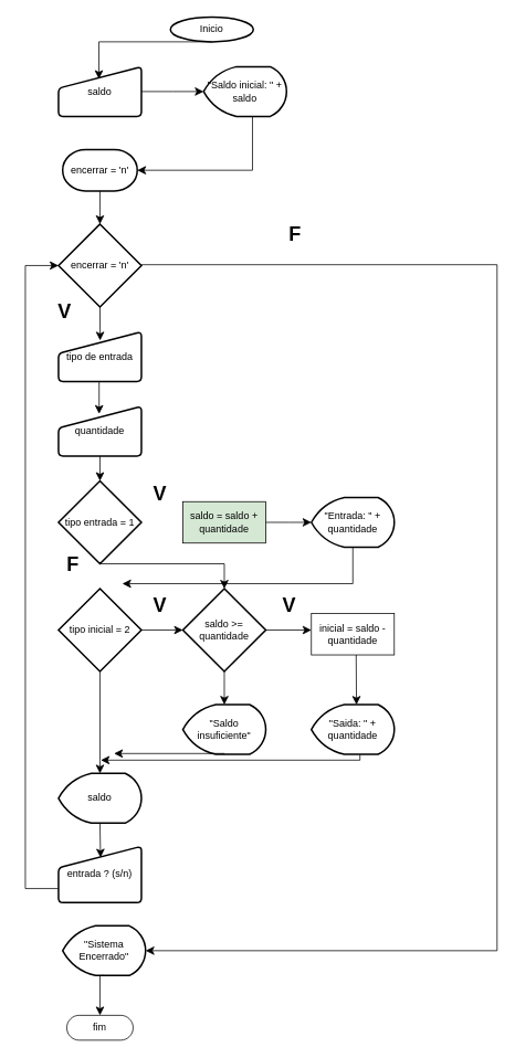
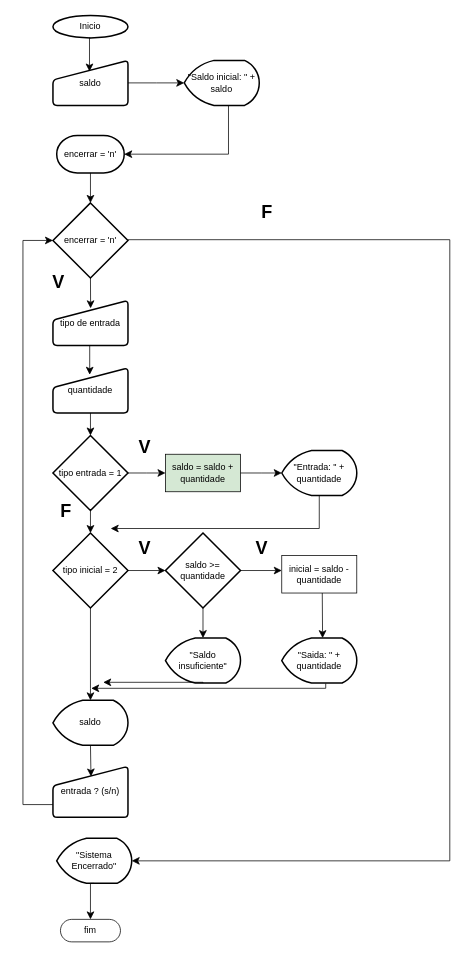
- <mxCell id="2" value="Inicio" style="strokeWidth=2;html=1;shape=mxgraph.flowchart.start_1;whiteSpace=wrap;" vertex="1" parent="1"><mxGeometry x="205" y="20" width="100" height="30" as="geometry" /></mxCell>
+ <mxCell id="2" value="Inicio" style="strokeWidth=2;html=1;shape=mxgraph.flowchart.start_1;whiteSpace=wrap;" vertex="1" parent="1"><mxGeometry x="70" y="20" width="100" height="30" as="geometry" /></mxCell>
+ <mxCell id="21" value="" style="edgeStyle=elbowEdgeStyle;elbow=vertical;endArrow=classic;html=1;curved=0;rounded=0;endSize=8;startSize=8;exitX=1;exitY=0.5;exitDx=0;exitDy=0;exitPerimeter=0;entryX=0;entryY=0.5;entryDx=0;entryDy=0;" edge="1" parent="1" source="9" target="10"><mxGeometry width="50" height="50" relative="1" as="geometry"><mxPoint x="295" y="658" as="sourcePoint" /><mxPoint x="345" y="608" as="targetPoint" /></mxGeometry></mxCell>
- <mxCell id="24" value="" style="edgeStyle=segmentEdgeStyle;endArrow=classic;html=1;curved=0;rounded=0;endSize=8;startSize=8;exitX=0.5;exitY=1;exitDx=0;exitDy=0;exitPerimeter=0;" edge="1" parent="1" source="9" target="37"><mxGeometry width="50" height="50" relative="1" as="geometry"><mxPoint x="295" y="658" as="sourcePoint" /><mxPoint x="120" y="738" as="targetPoint" /></mxGeometry></mxCell>
+ <mxCell id="24" value="" style="edgeStyle=segmentEdgeStyle;endArrow=classic;html=1;curved=0;rounded=0;endSize=8;startSize=8;exitX=0.5;exitY=1;exitDx=0;exitDy=0;exitPerimeter=0;entryX=0.5;entryY=0;entryDx=0;entryDy=0;entryPerimeter=0;" edge="1" parent="1" source="9" target="29"><mxGeometry width="50" height="50" relative="1" as="geometry"><mxPoint x="295" y="658" as="sourcePoint" /><mxPoint x="120" y="738" as="targetPoint" /></mxGeometry></mxCell>
